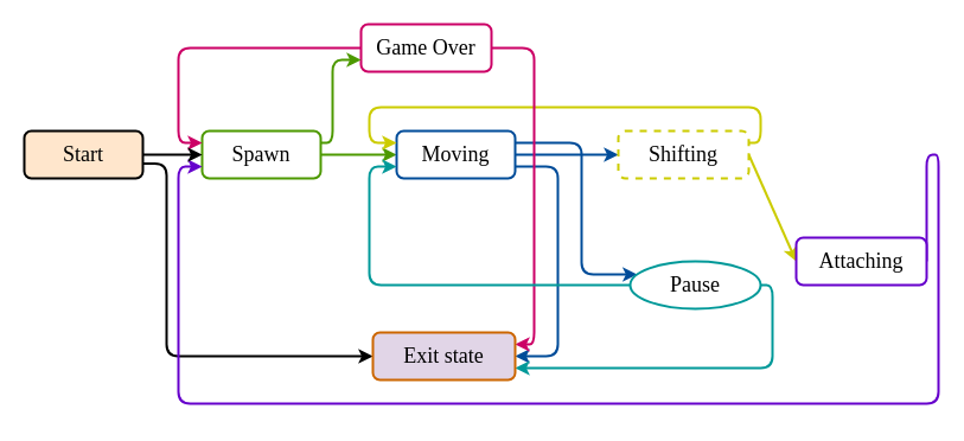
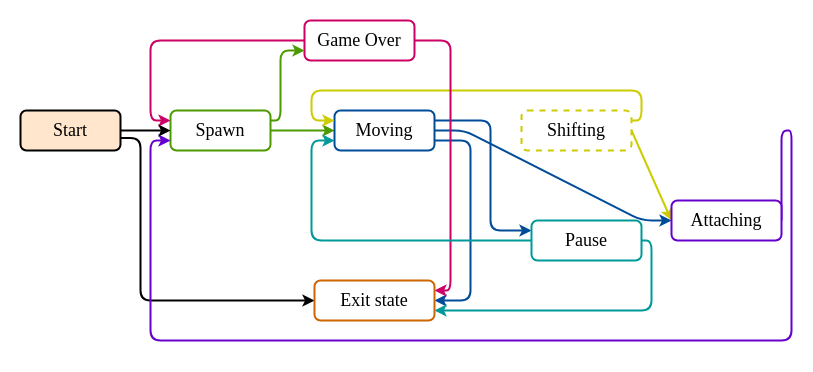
- <mxCell id="6" style="edgeStyle=entityRelationEdgeStyle;html=1;exitX=1;exitY=0.5;exitDx=0;exitDy=0;entryX=0;entryY=0.5;entryDx=0;entryDy=0;fontFamily=Lucida Console;fontSize=18;fillColor=#0050ef;strokeColor=#004C99;strokeWidth=2;" parent="1" source="9" target="12" edge="1"><mxGeometry relative="1" as="geometry" /></mxCell>
+ <mxCell id="6" style="edgeStyle=entityRelationEdgeStyle;html=1;exitX=1;exitY=0.5;exitDx=0;exitDy=0;fontFamily=Lucida Console;fontSize=18;fillColor=#0050ef;strokeColor=#004C99;strokeWidth=2;" parent="1" source="9" target="14" edge="1"><mxGeometry relative="1" as="geometry" /></mxCell>
- <mxCell id="20" value="&lt;font style=&quot;font-size: 18px;&quot; face=&quot;Lucida Console&quot;&gt;Pause&lt;/font&gt;" style="ellipse;whiteSpace=wrap;html=1;strokeColor=#009999;strokeWidth=2;" parent="1" vertex="1"><mxGeometry x="531" y="220" width="110" height="40" as="geometry" /></mxCell>
+ <mxCell id="20" value="&lt;font style=&quot;font-size: 18px;&quot; face=&quot;Lucida Console&quot;&gt;Pause&lt;/font&gt;" style="rounded=1;whiteSpace=wrap;html=1;strokeColor=#009999;strokeWidth=2;" parent="1" vertex="1"><mxGeometry x="531" y="220" width="110" height="40" as="geometry" /></mxCell>
- <mxCell id="21" value="&lt;font style=&quot;font-size: 18px;&quot; face=&quot;Lucida Console&quot;&gt;Exit state&lt;/font&gt;" style="rounded=1;whiteSpace=wrap;html=1;strokeWidth=2;strokeColor=#CC6600;fillColor=#e1d5e7;" parent="1" vertex="1"><mxGeometry x="314" y="280" width="120" height="40" as="geometry" /></mxCell>
+ <mxCell id="21" value="&lt;font style=&quot;font-size: 18px;&quot; face=&quot;Lucida Console&quot;&gt;Exit state&lt;/font&gt;" style="rounded=1;whiteSpace=wrap;html=1;strokeWidth=2;strokeColor=#CC6600;" parent="1" vertex="1"><mxGeometry x="314" y="280" width="120" height="40" as="geometry" /></mxCell>
